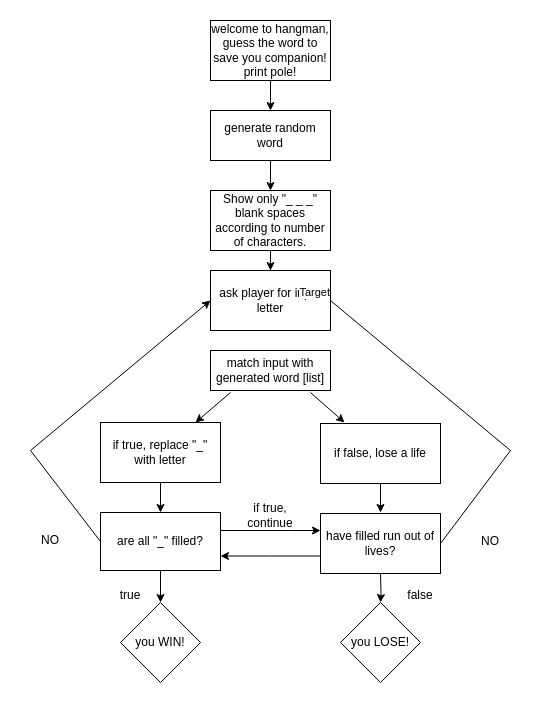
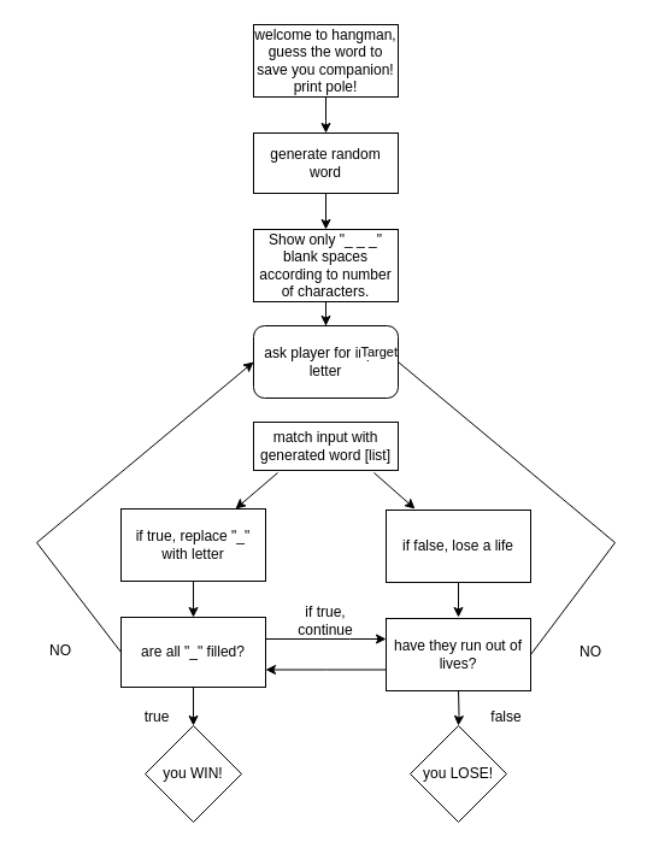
- <mxCell id="8" value="ask player for input letter" style="whiteSpace=wrap;html=1;rounded=0;" vertex="1" parent="1"><mxGeometry x="210" y="270" width="120" height="60" as="geometry" /></mxCell>
+ <mxCell id="8" value="ask player for input letter" style="whiteSpace=wrap;html=1;rounded=1;" vertex="1" parent="1"><mxGeometry x="210" y="270" width="120" height="60" as="geometry" /></mxCell>
- <mxCell id="22" value="have filled run out of lives?" style="rounded=0;whiteSpace=wrap;html=1;" vertex="1" parent="1"><mxGeometry x="320" y="513" width="120" height="60" as="geometry" /></mxCell>
+ <mxCell id="22" value="have they run out of lives?" style="rounded=0;whiteSpace=wrap;html=1;" vertex="1" parent="1"><mxGeometry x="320" y="513" width="120" height="60" as="geometry" /></mxCell>
